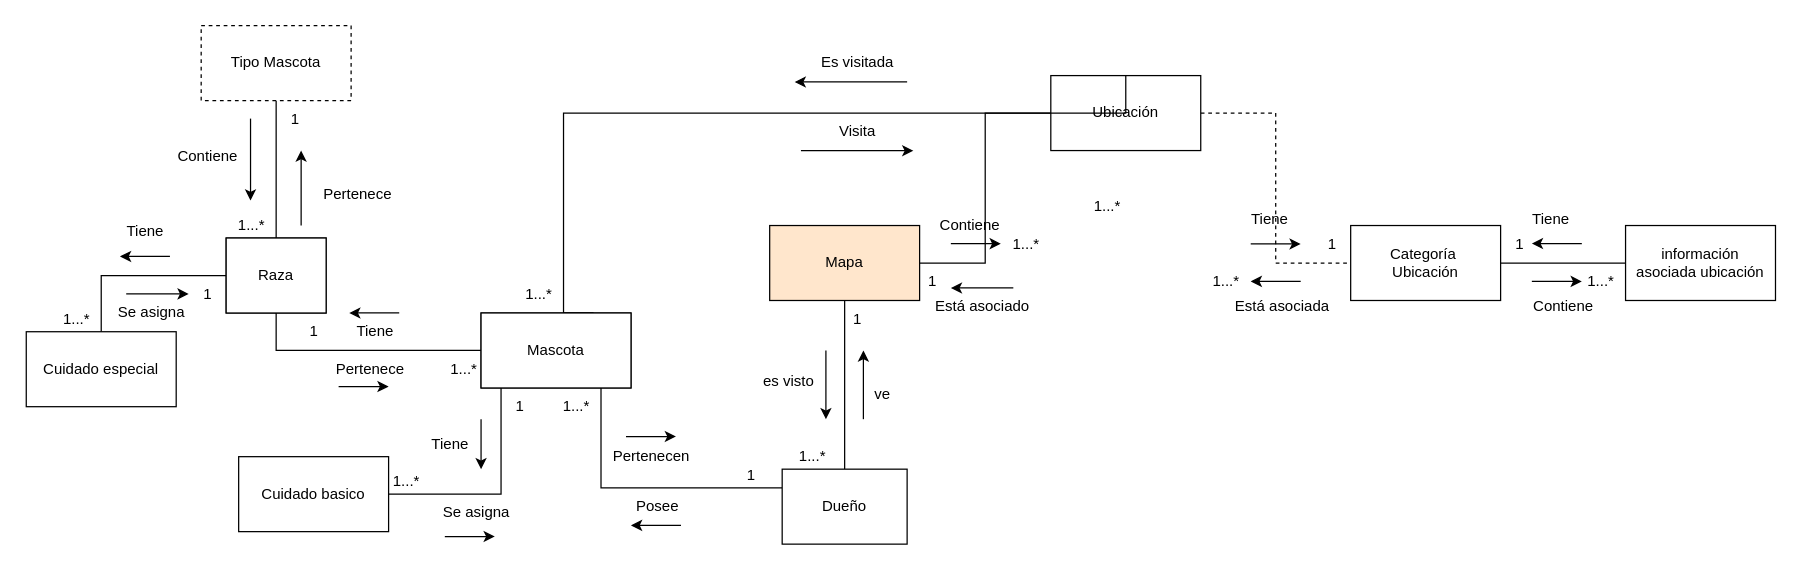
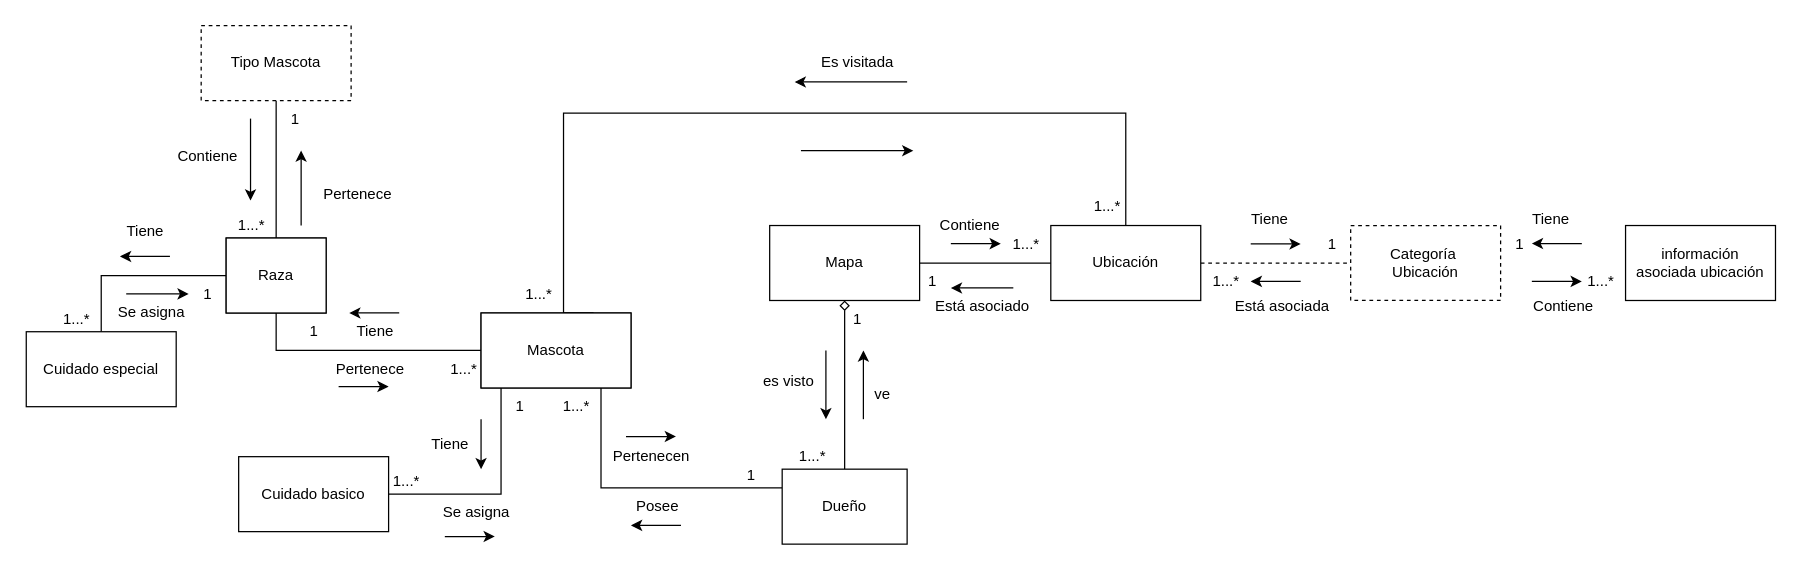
- <mxCell id="8" value="Ubicación" style="rounded=0;whiteSpace=wrap;html=1;" vertex="1" parent="1"><mxGeometry x="840" y="60" width="120" height="60" as="geometry" /></mxCell>
+ <mxCell id="8" value="Ubicación" style="rounded=0;whiteSpace=wrap;html=1;" vertex="1" parent="1"><mxGeometry x="840" y="180" width="120" height="60" as="geometry" /></mxCell>
- <mxCell id="66" value="Visita" style="text;html=1;align=center;verticalAlign=middle;resizable=0;points=[];autosize=1;strokeColor=none;fillColor=none;" vertex="1" parent="1"><mxGeometry x="660" y="90" width="50" height="30" as="geometry" /></mxCell>
- <mxCell id="52" value="Mapa" style="rounded=0;whiteSpace=wrap;html=1;fillColor=#ffe6cc;" vertex="1" parent="1"><mxGeometry x="615" y="180" width="120" height="60" as="geometry" /></mxCell>
+ <mxCell id="52" value="Mapa" style="rounded=0;whiteSpace=wrap;html=1;" vertex="1" parent="1"><mxGeometry x="615" y="180" width="120" height="60" as="geometry" /></mxCell>
- <mxCell id="6" value="Categoría&amp;nbsp;&lt;br&gt;Ubicación" style="rounded=0;whiteSpace=wrap;html=1;" vertex="1" parent="1"><mxGeometry x="1080" y="180" width="120" height="60" as="geometry" /></mxCell>
+ <mxCell id="6" value="Categoría&amp;nbsp;&lt;br&gt;Ubicación" style="rounded=0;whiteSpace=wrap;html=1;dashed=1;" vertex="1" parent="1"><mxGeometry x="1080" y="180" width="120" height="60" as="geometry" /></mxCell>
- <mxCell id="5" style="edgeStyle=orthogonalEdgeStyle;rounded=0;orthogonalLoop=1;jettySize=auto;html=1;exitX=1;exitY=0.5;exitDx=0;exitDy=0;endArrow=none;endFill=0;" edge="1" parent="1" source="6" target="71"><mxGeometry relative="1" as="geometry" /></mxCell>
- <mxCell id="44" style="edgeStyle=orthogonalEdgeStyle;rounded=0;orthogonalLoop=1;jettySize=auto;html=1;exitX=0.5;exitY=0;exitDx=0;exitDy=0;endArrow=none;endFill=0;" edge="1" parent="1" source="45" target="52"><mxGeometry relative="1" as="geometry" /></mxCell>
+ <mxCell id="44" style="edgeStyle=orthogonalEdgeStyle;rounded=0;orthogonalLoop=1;jettySize=auto;html=1;exitX=0.5;exitY=0;exitDx=0;exitDy=0;endArrow=diamond;endFill=0;" edge="1" parent="1" source="45" target="52"><mxGeometry relative="1" as="geometry" /></mxCell>
